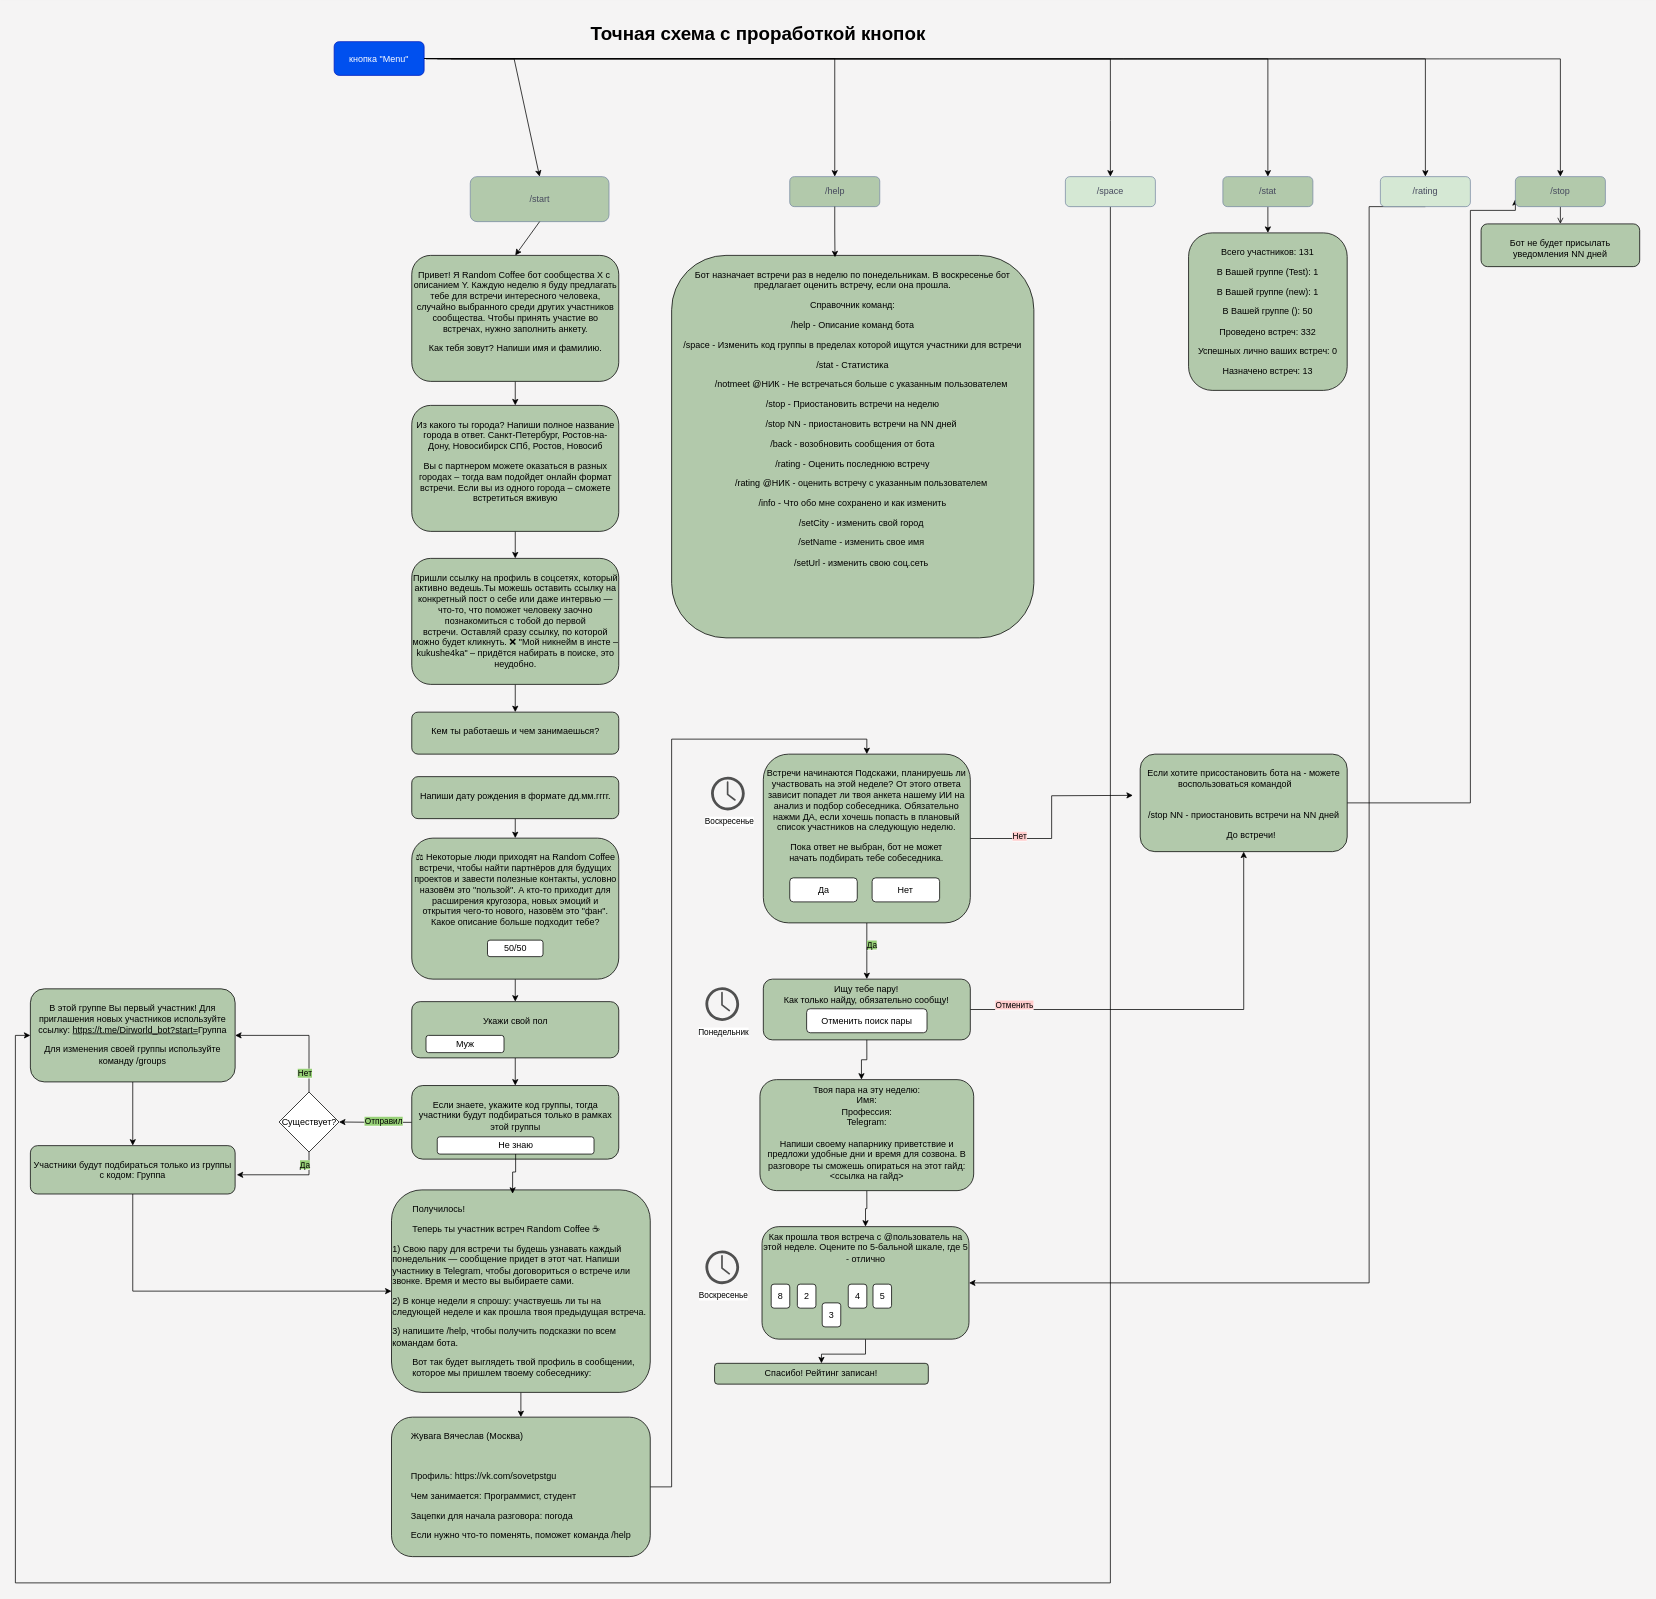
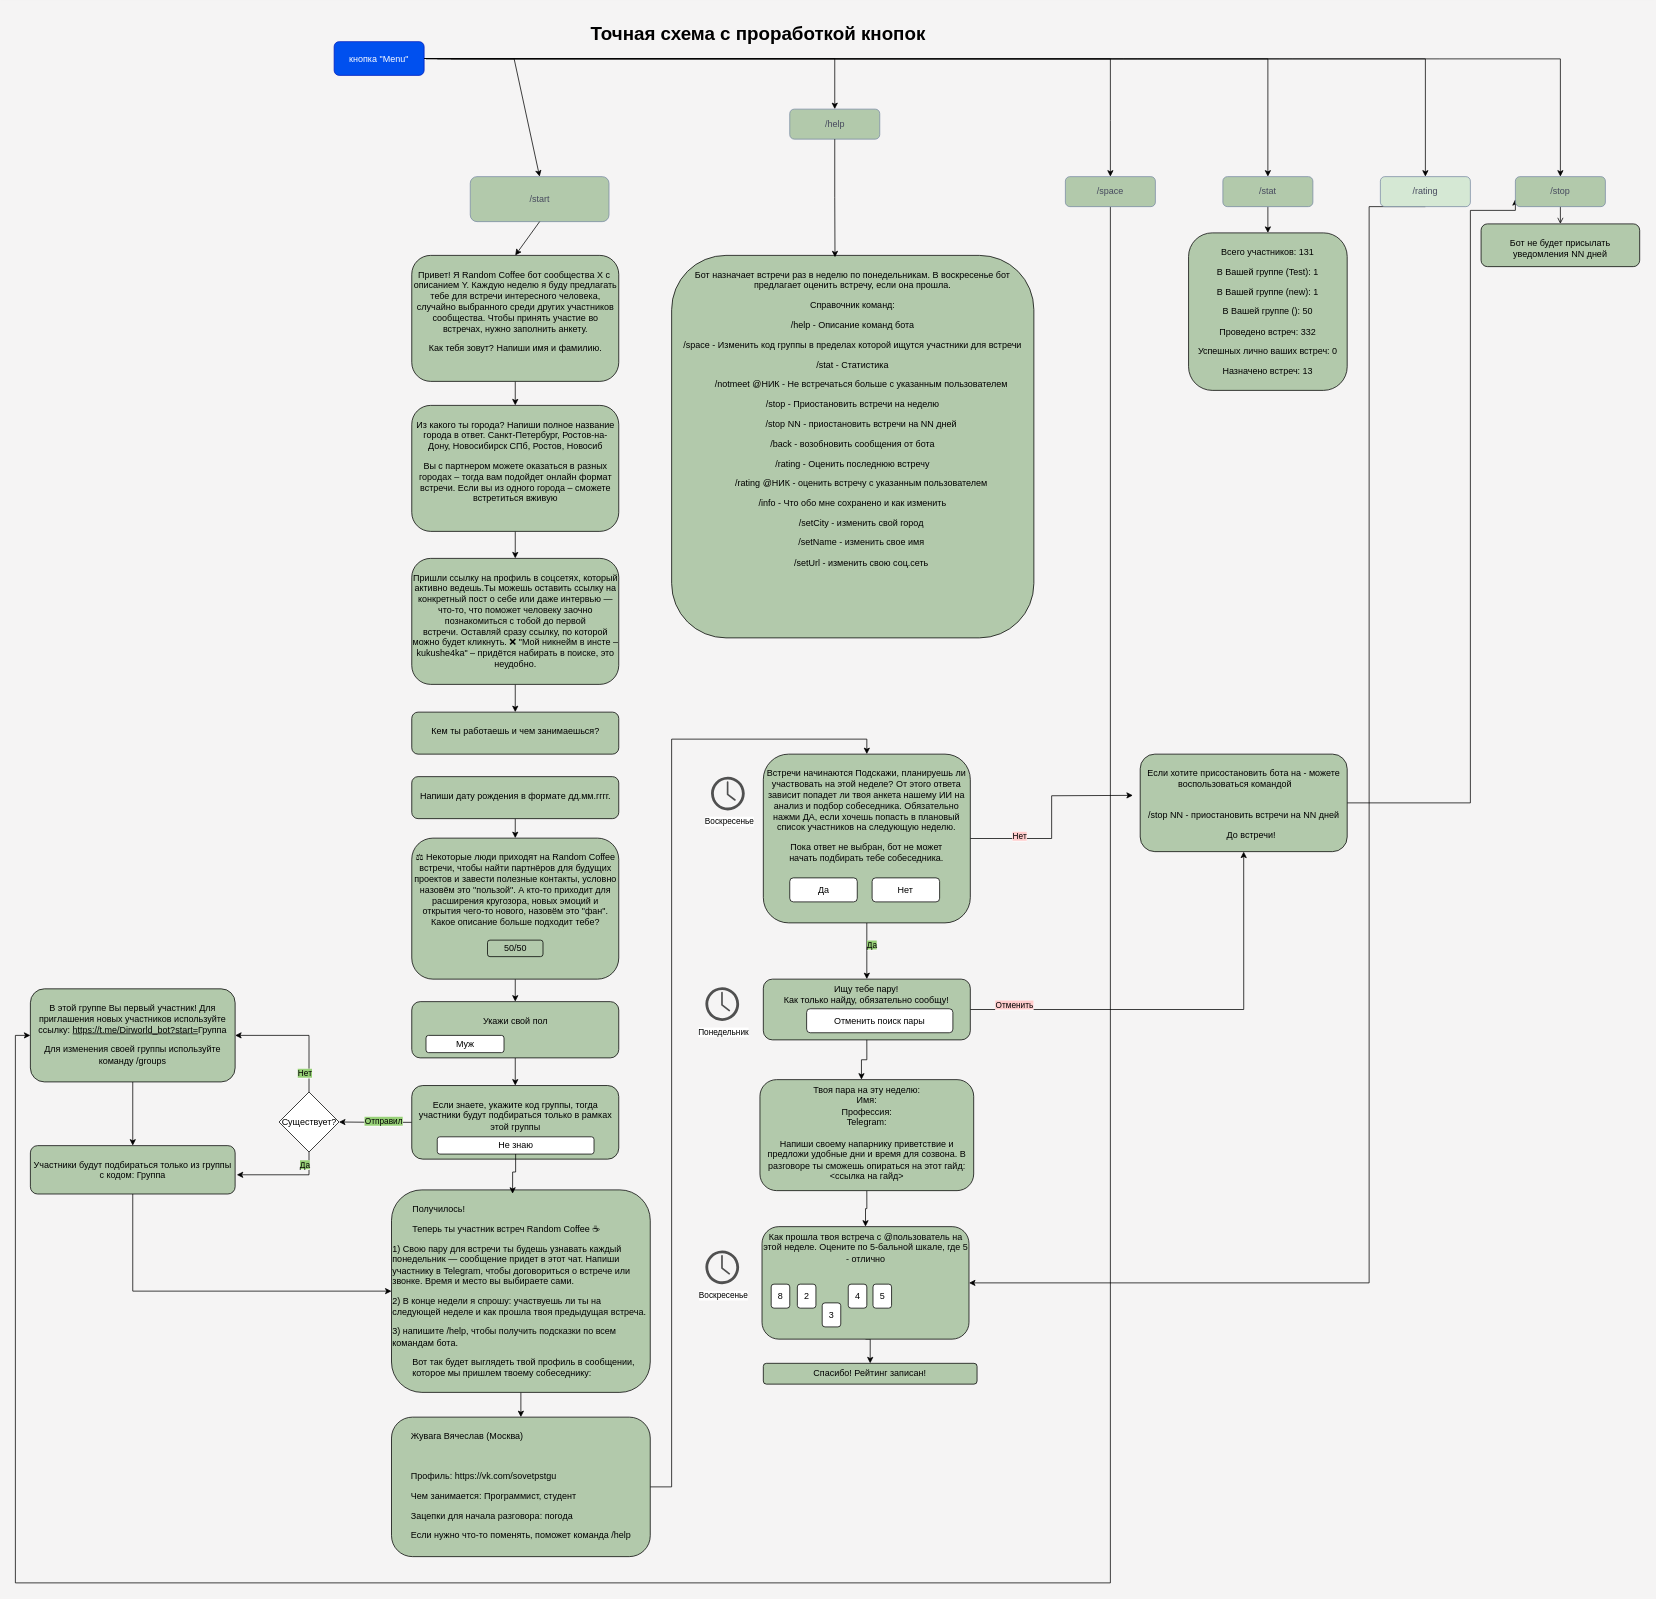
- <mxCell id="70" value="/help" style="rounded=1;whiteSpace=wrap;html=1;fontSize=12;glass=0;strokeWidth=1;shadow=0;labelBackgroundColor=none;fillColor=#B2C9AB;strokeColor=#788AA3;fontColor=#46495D;" vertex="1" parent="1"><mxGeometry x="1052.5" y="235" width="120" height="40" as="geometry" /></mxCell>
+ <mxCell id="70" value="/help" style="rounded=1;whiteSpace=wrap;html=1;fontSize=12;glass=0;strokeWidth=1;shadow=0;labelBackgroundColor=none;fillColor=#B2C9AB;strokeColor=#788AA3;fontColor=#46495D;" vertex="1" parent="1"><mxGeometry x="1052.5" y="145" width="120" height="40" as="geometry" /></mxCell>
- <mxCell id="74" value="/space" style="rounded=1;whiteSpace=wrap;html=1;fontSize=12;glass=0;strokeWidth=1;shadow=0;labelBackgroundColor=none;fillColor=#d5e8d4;strokeColor=#788AA3;fontColor=#46495D;" vertex="1" parent="1"><mxGeometry x="1420" y="235" width="120" height="40" as="geometry" /></mxCell>
+ <mxCell id="74" value="/space" style="rounded=1;whiteSpace=wrap;html=1;fontSize=12;glass=0;strokeWidth=1;shadow=0;labelBackgroundColor=none;fillColor=#B2C9AB;strokeColor=#788AA3;fontColor=#46495D;" vertex="1" parent="1"><mxGeometry x="1420" y="235" width="120" height="40" as="geometry" /></mxCell>
- <mxCell id="20" value="50/50" style="rounded=1;whiteSpace=wrap;html=1;" vertex="1" parent="1"><mxGeometry x="649.5" y="1253" width="74" height="22" as="geometry" /></mxCell>
+ <mxCell id="20" value="50/50" style="rounded=1;whiteSpace=wrap;html=1;fillColor=#b2c9ab;" vertex="1" parent="1"><mxGeometry x="649.5" y="1253" width="74" height="22" as="geometry" /></mxCell>
- <mxCell id="50" value="Отменить поиск пары" style="rounded=1;whiteSpace=wrap;html=1;" vertex="1" parent="1"><mxGeometry x="1075" y="1344.5" width="160.5" height="32" as="geometry" /></mxCell>
+ <mxCell id="50" value="Отменить поиск пары" style="rounded=1;whiteSpace=wrap;html=1;" vertex="1" parent="1"><mxGeometry x="1075" y="1344.5" width="195" height="32" as="geometry" /></mxCell>
- <mxCell id="67" value="Спасибо! Рейтинг записан!" style="rounded=1;whiteSpace=wrap;html=1;fillColor=#b2c9ab;horizontal=1;verticalAlign=top;" vertex="1" parent="1"><mxGeometry x="952.25" y="1817.25" width="285" height="27.75" as="geometry" /></mxCell>
+ <mxCell id="67" value="Спасибо! Рейтинг записан!" style="rounded=1;whiteSpace=wrap;html=1;fillColor=#b2c9ab;horizontal=1;verticalAlign=top;" vertex="1" parent="1"><mxGeometry x="1017.25" y="1817.25" width="285" height="27.75" as="geometry" /></mxCell>
